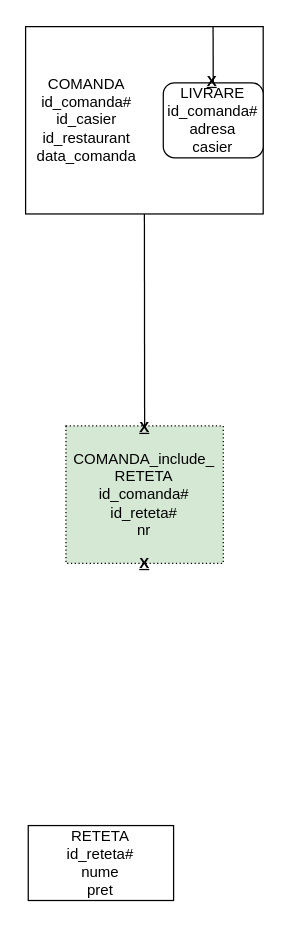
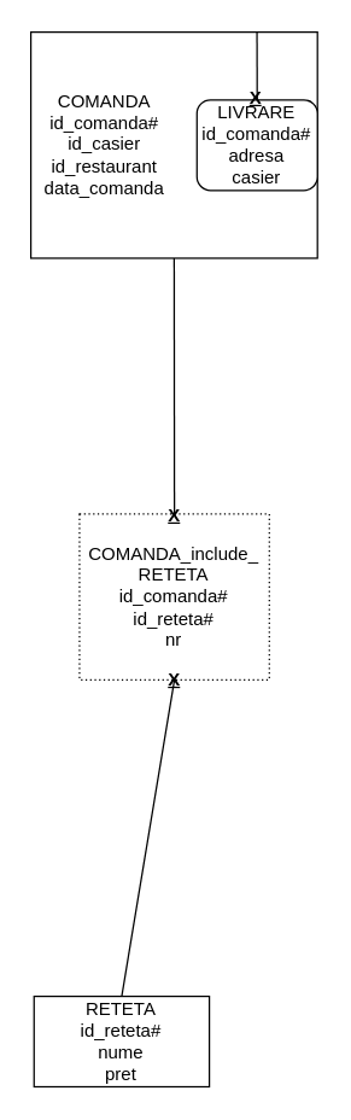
- <mxCell id="3" value="&lt;div&gt;COMANDA_include_&lt;/div&gt;&lt;div&gt;RETETA&lt;/div&gt;&lt;div&gt;id_comanda#&lt;/div&gt;&lt;div&gt;id_reteta#&lt;br&gt;&lt;/div&gt;&lt;div&gt;nr&lt;/div&gt;" style="rounded=0;whiteSpace=wrap;html=1;dashed=1;dashPattern=1 2;fillColor=#d5e8d4;" parent="1" vertex="1"><mxGeometry x="52.3" y="340" width="126" height="110" as="geometry" /></mxCell>
+ <mxCell id="3" value="&lt;div&gt;COMANDA_include_&lt;/div&gt;&lt;div&gt;RETETA&lt;/div&gt;&lt;div&gt;id_comanda#&lt;/div&gt;&lt;div&gt;id_reteta#&lt;br&gt;&lt;/div&gt;&lt;div&gt;nr&lt;/div&gt;" style="rounded=0;whiteSpace=wrap;html=1;dashed=1;dashPattern=1 2;" parent="1" vertex="1"><mxGeometry x="52.3" y="340" width="126" height="110" as="geometry" /></mxCell>
+ <mxCell id="6" value="" style="endArrow=none;html=1;rounded=0;exitX=0.5;exitY=1;exitDx=0;exitDy=0;entryX=0.5;entryY=0;entryDx=0;entryDy=0;" parent="1" source="3" target="2" edge="1"><mxGeometry width="50" height="50" relative="1" as="geometry"><mxPoint x="49.24" y="473.3" as="sourcePoint" /><mxPoint x="48.24" y="523.3" as="targetPoint" /><Array as="points" /></mxGeometry></mxCell>
